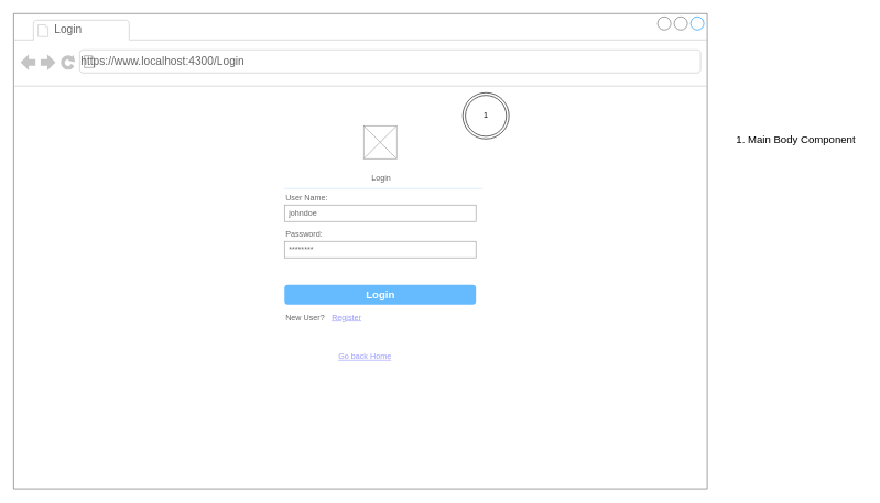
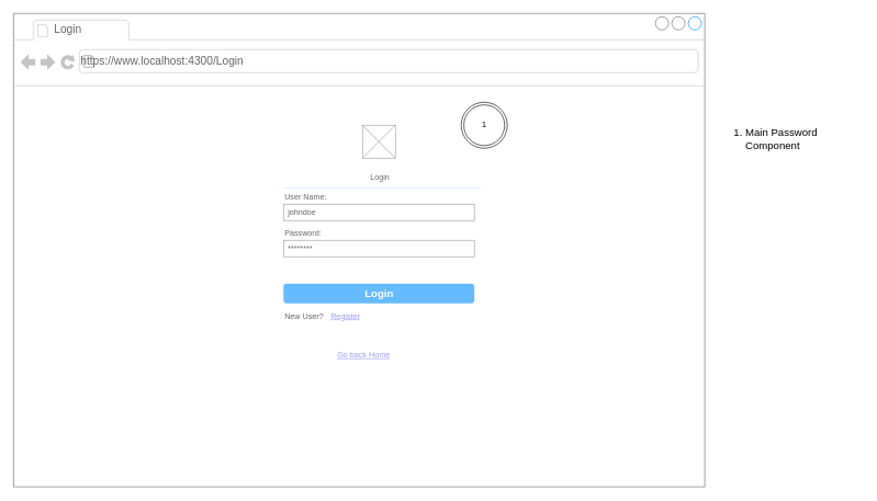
- <mxCell id="17" value="1" style="ellipse;shape=doubleEllipse;whiteSpace=wrap;html=1;aspect=fixed;" vertex="1" parent="2"><mxGeometry x="680" y="120" width="70" height="70" as="geometry" /></mxCell>
+ <mxCell id="17" value="1" style="ellipse;shape=doubleEllipse;whiteSpace=wrap;html=1;aspect=fixed;" vertex="1" parent="2"><mxGeometry x="680" y="135" width="70" height="70" as="geometry" /></mxCell>
- <mxCell id="18" value="&lt;ol style=&quot;font-size: 16px;&quot;&gt;&lt;li style=&quot;font-size: 16px;&quot;&gt;&lt;span style=&quot;background-color: initial;&quot;&gt;Main Body Component&lt;/span&gt;&lt;/li&gt;&lt;/ol&gt;" style="text;strokeColor=none;fillColor=none;html=1;whiteSpace=wrap;verticalAlign=middle;overflow=hidden;fontSize=16;" vertex="1" parent="1"><mxGeometry x="1090" y="130" width="220" height="160" as="geometry" /></mxCell>
+ <mxCell id="18" value="&lt;ol style=&quot;font-size: 16px;&quot;&gt;&lt;li style=&quot;font-size: 16px;&quot;&gt;&lt;span style=&quot;background-color: initial;&quot;&gt;Main Password Component&lt;/span&gt;&lt;/li&gt;&lt;/ol&gt;" style="text;strokeColor=none;fillColor=none;html=1;whiteSpace=wrap;verticalAlign=middle;overflow=hidden;fontSize=16;" vertex="1" parent="1"><mxGeometry x="1090" y="130" width="220" height="160" as="geometry" /></mxCell>
